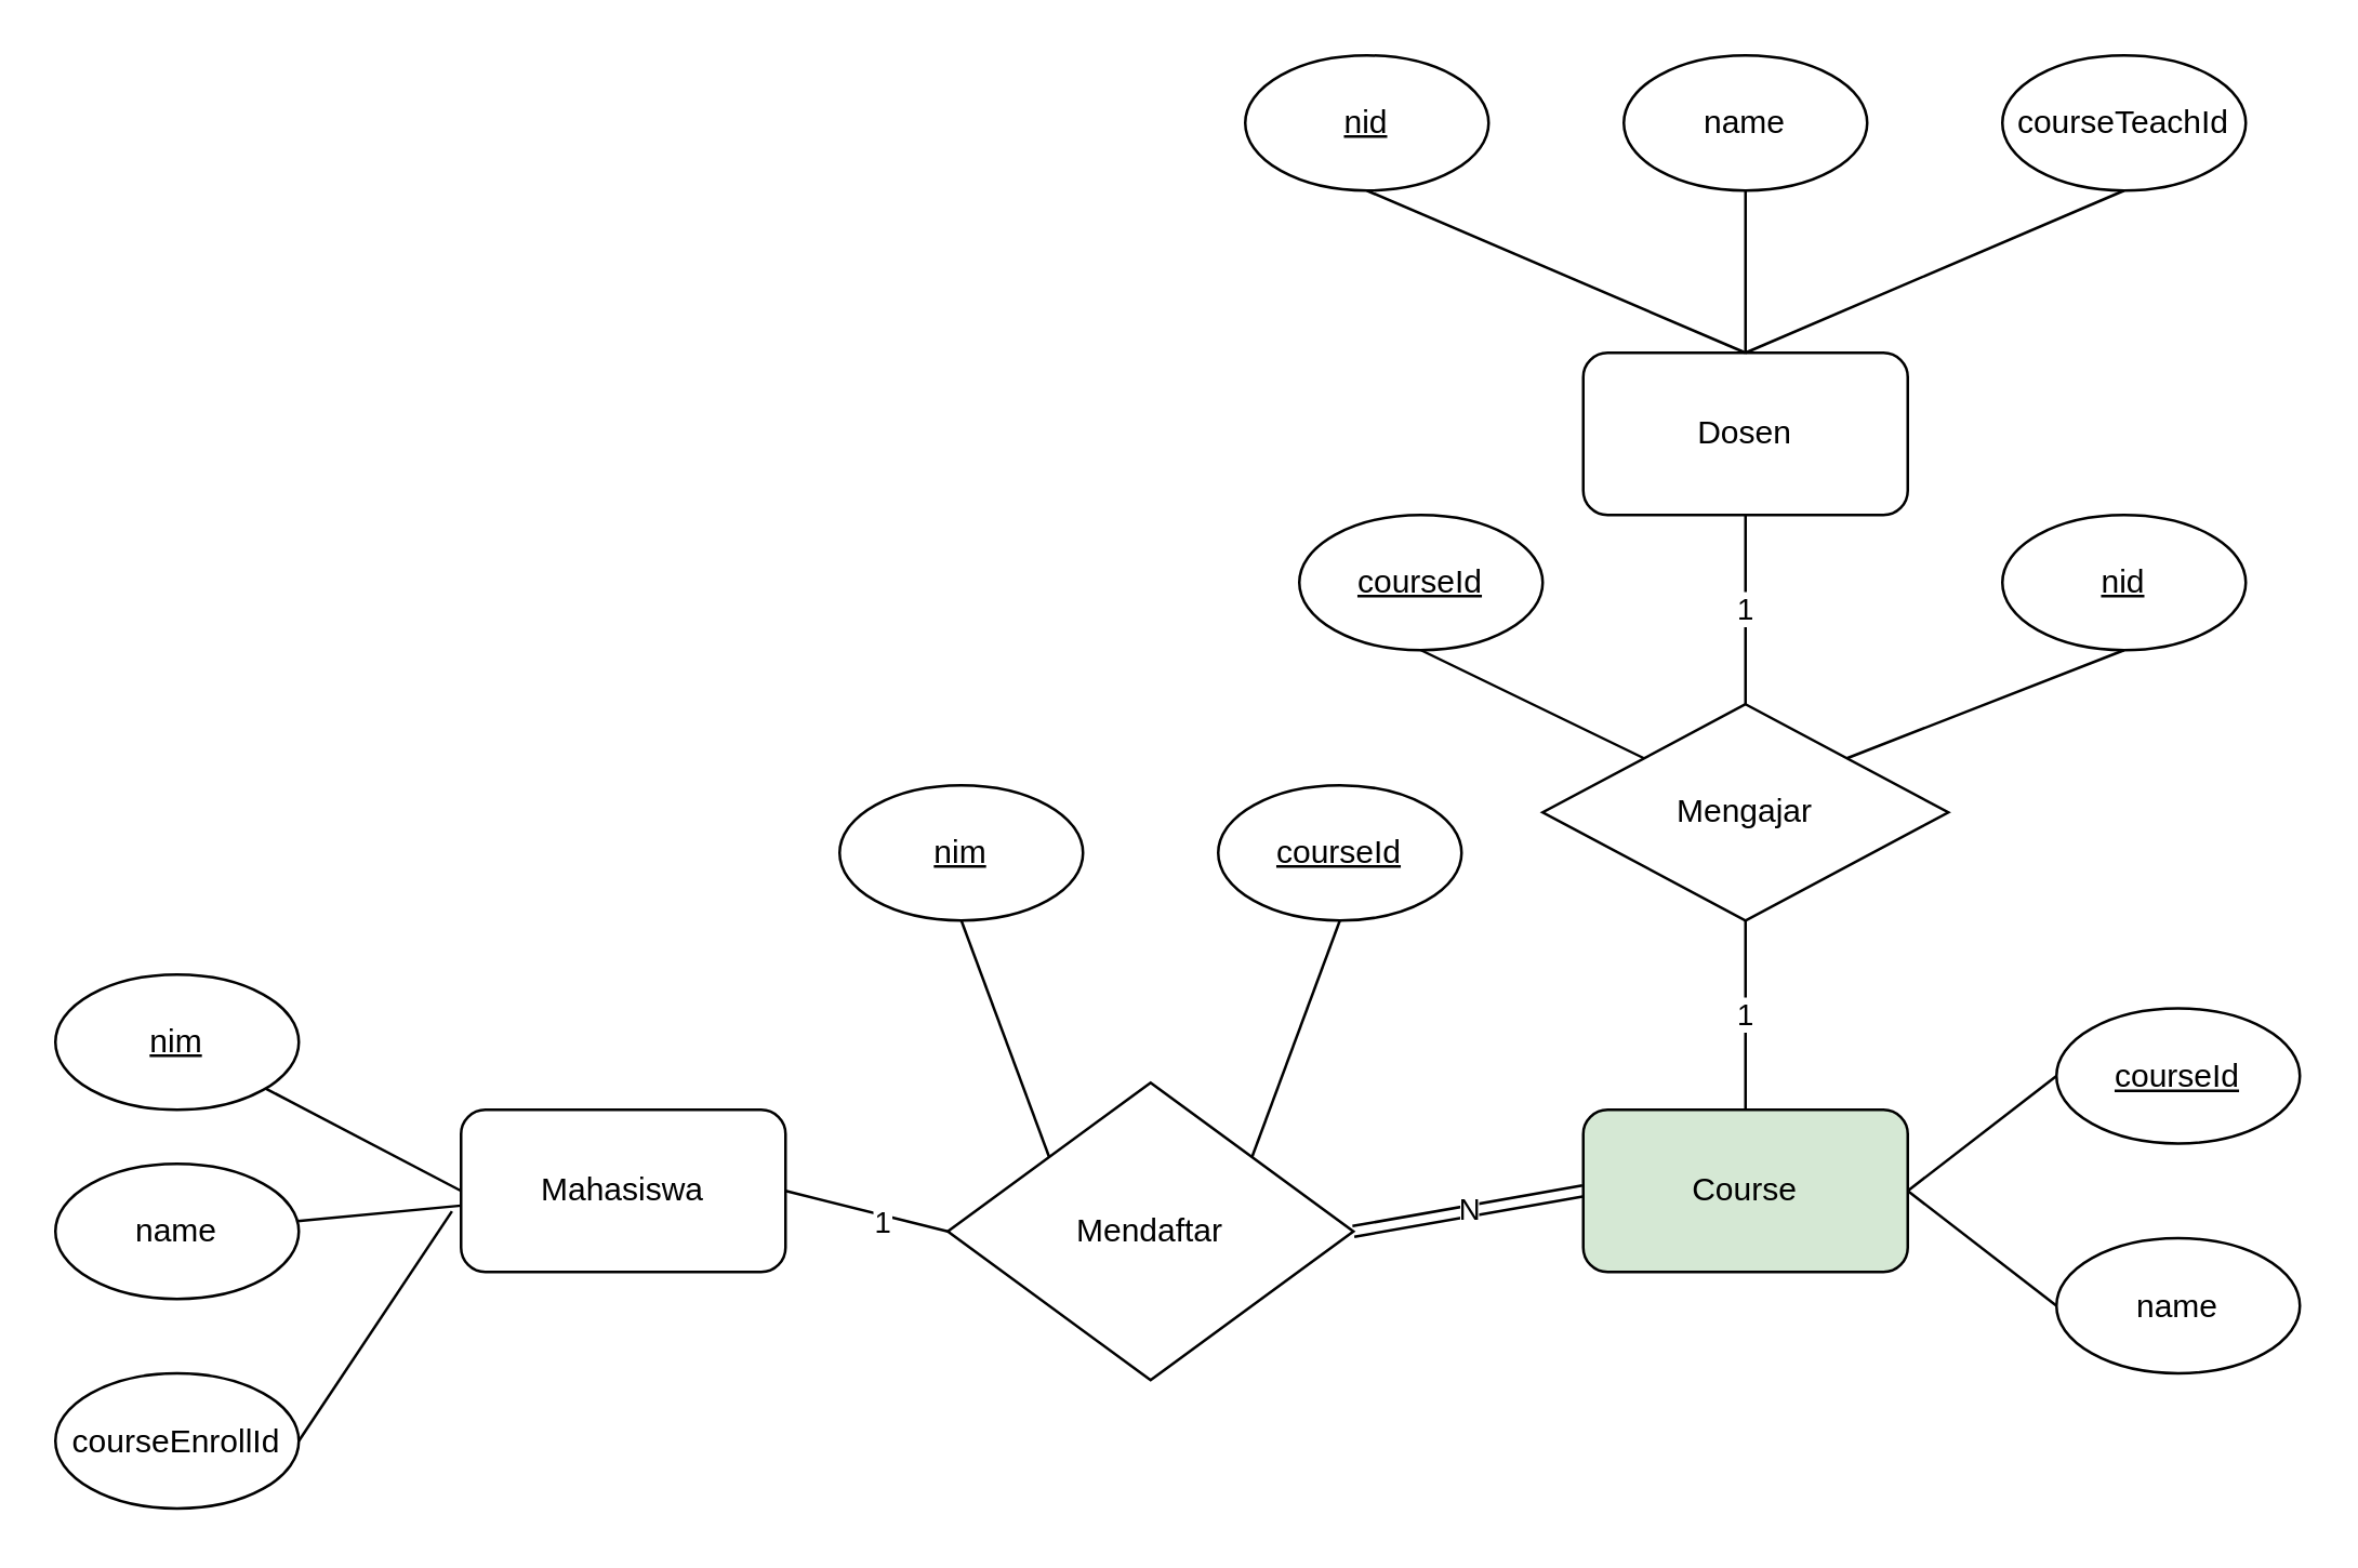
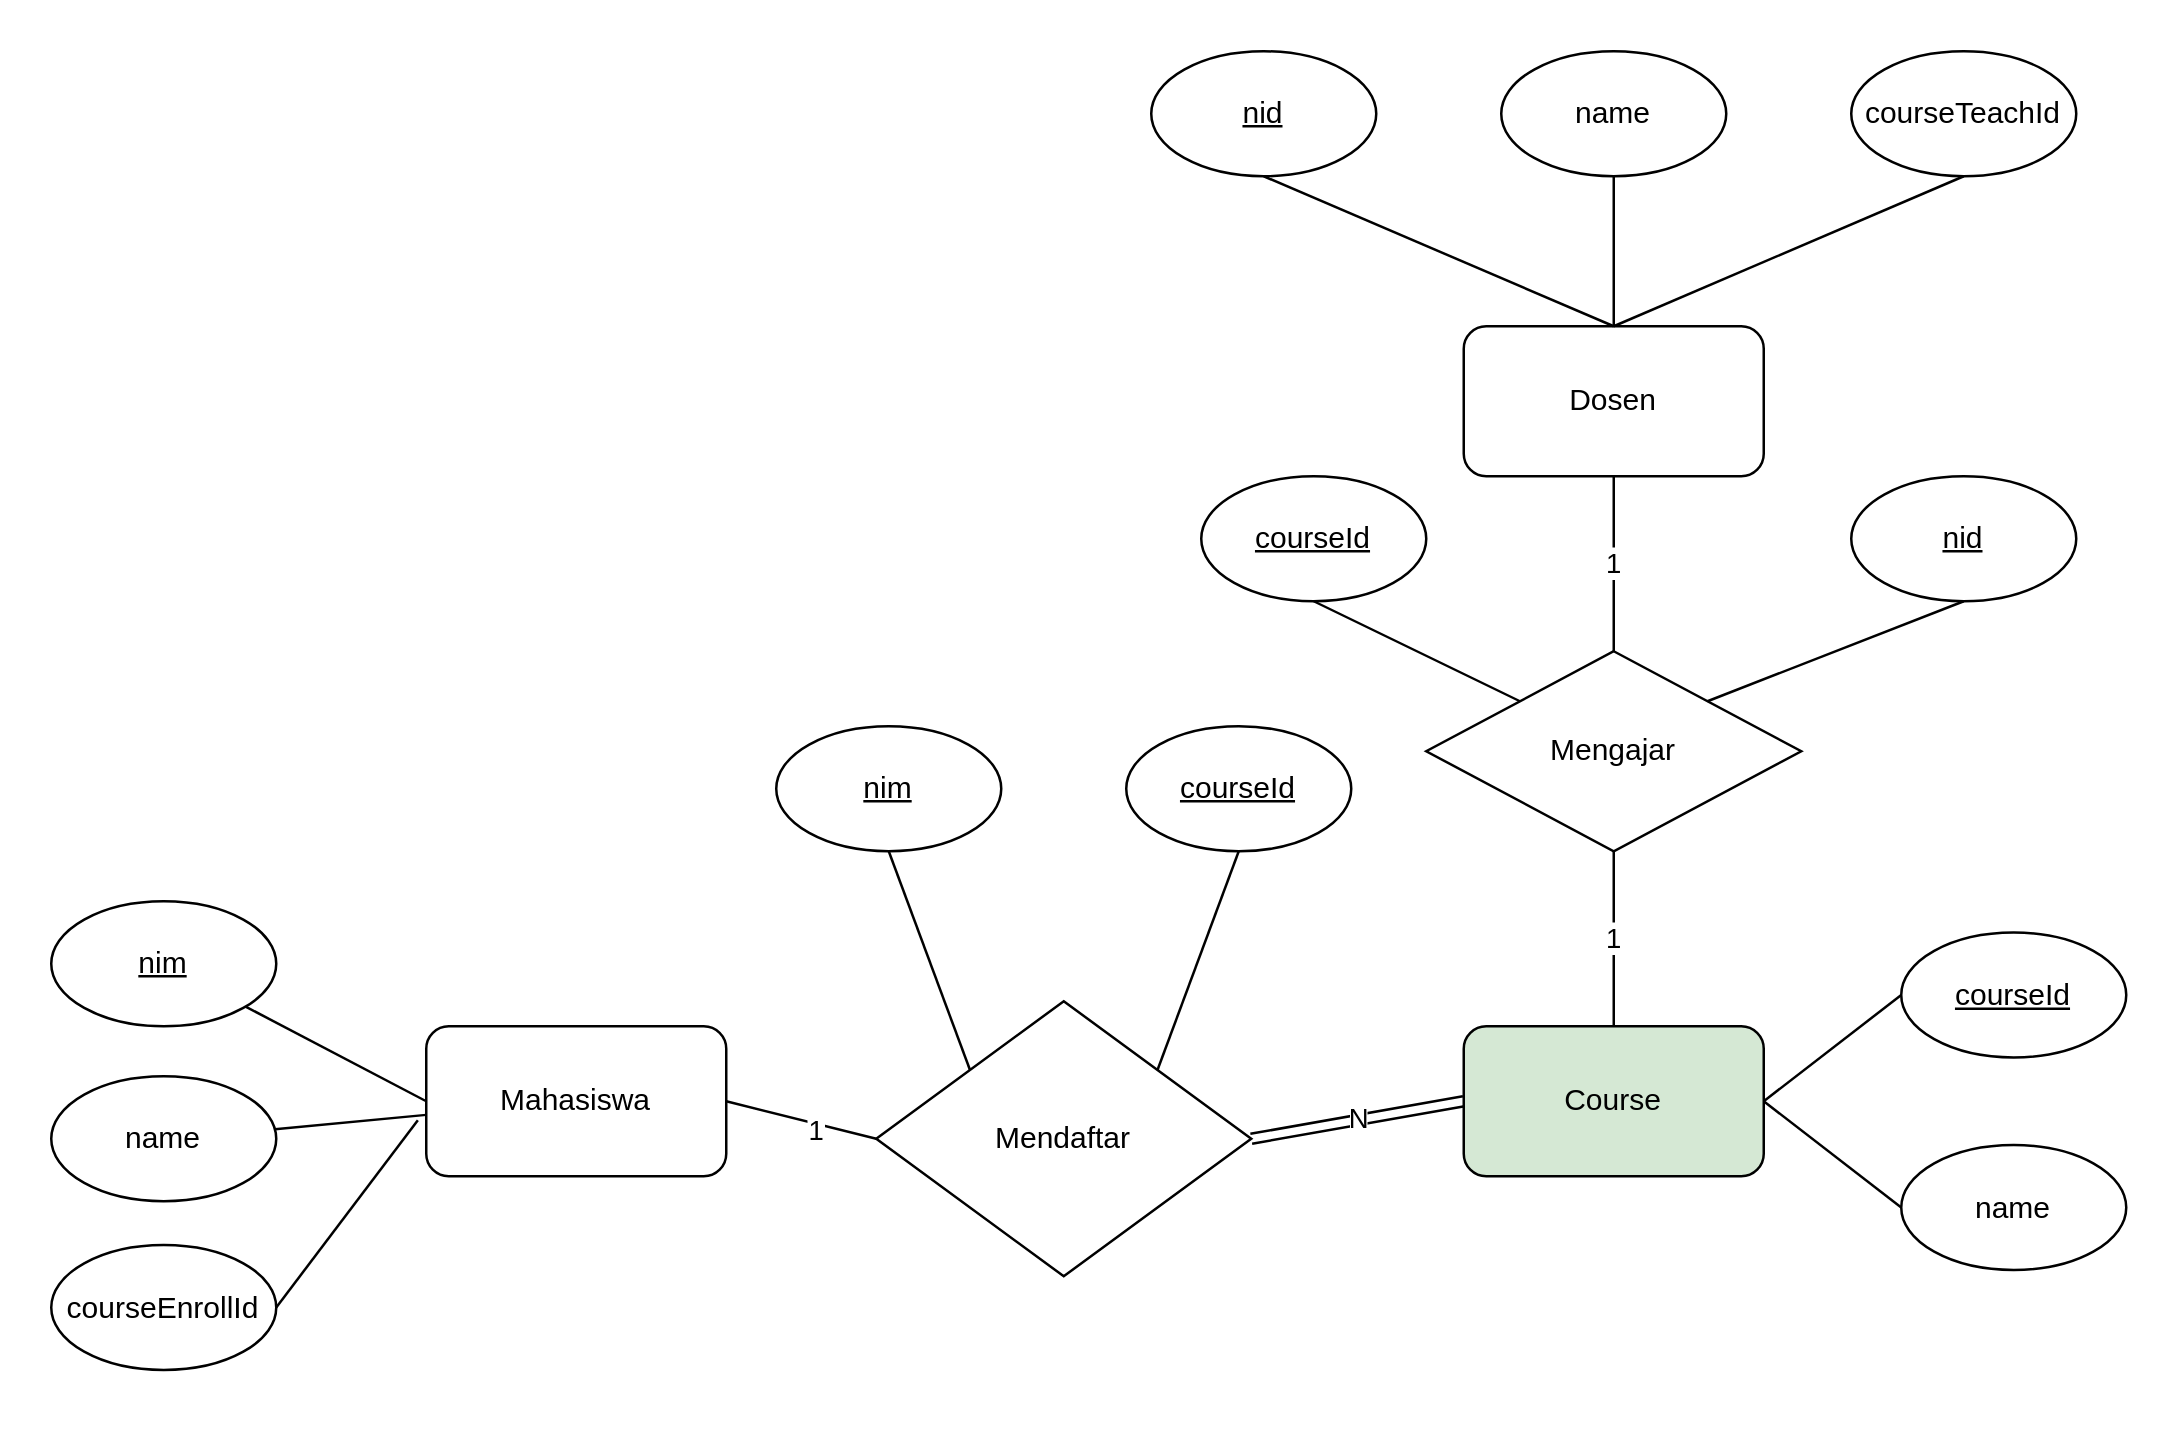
- <mxCell id="27" value="courseEnrollId" style="ellipse;whiteSpace=wrap;html=1;" vertex="1" parent="1"><mxGeometry x="20" y="507.5" width="90" height="50" as="geometry" /></mxCell>
+ <mxCell id="27" value="courseEnrollId" style="ellipse;whiteSpace=wrap;html=1;" vertex="1" parent="1"><mxGeometry x="20" y="497.5" width="90" height="50" as="geometry" /></mxCell>
